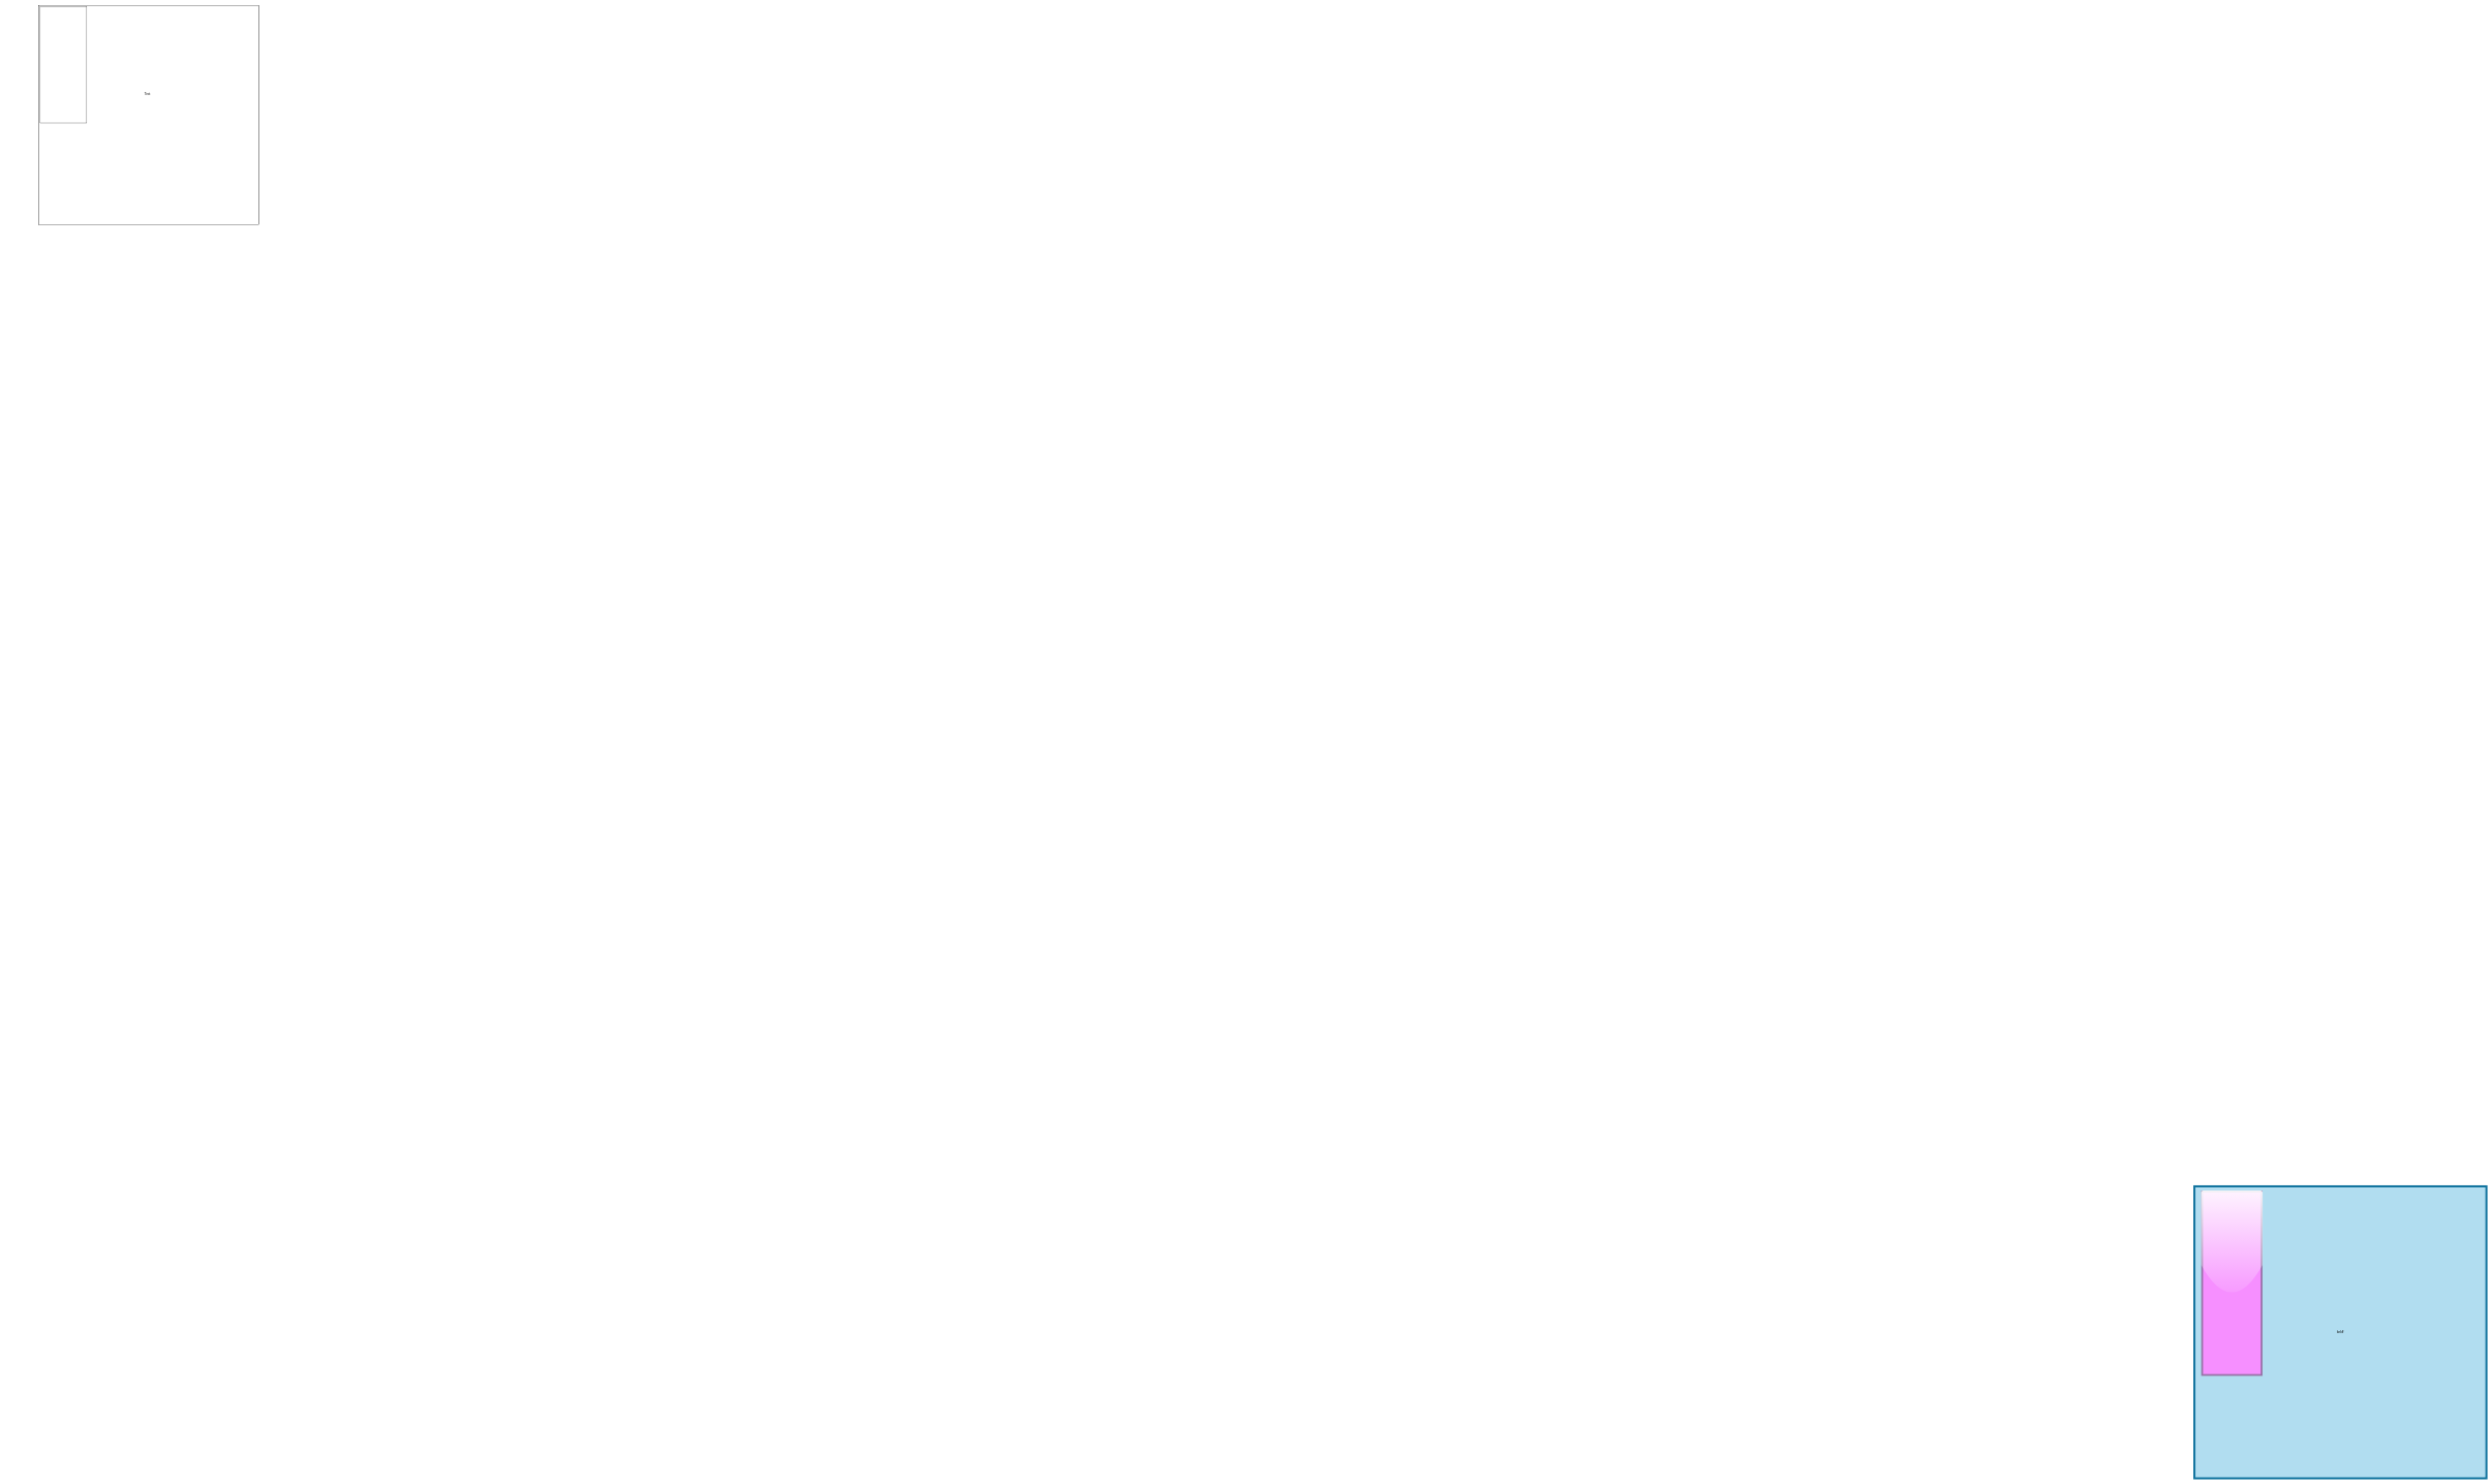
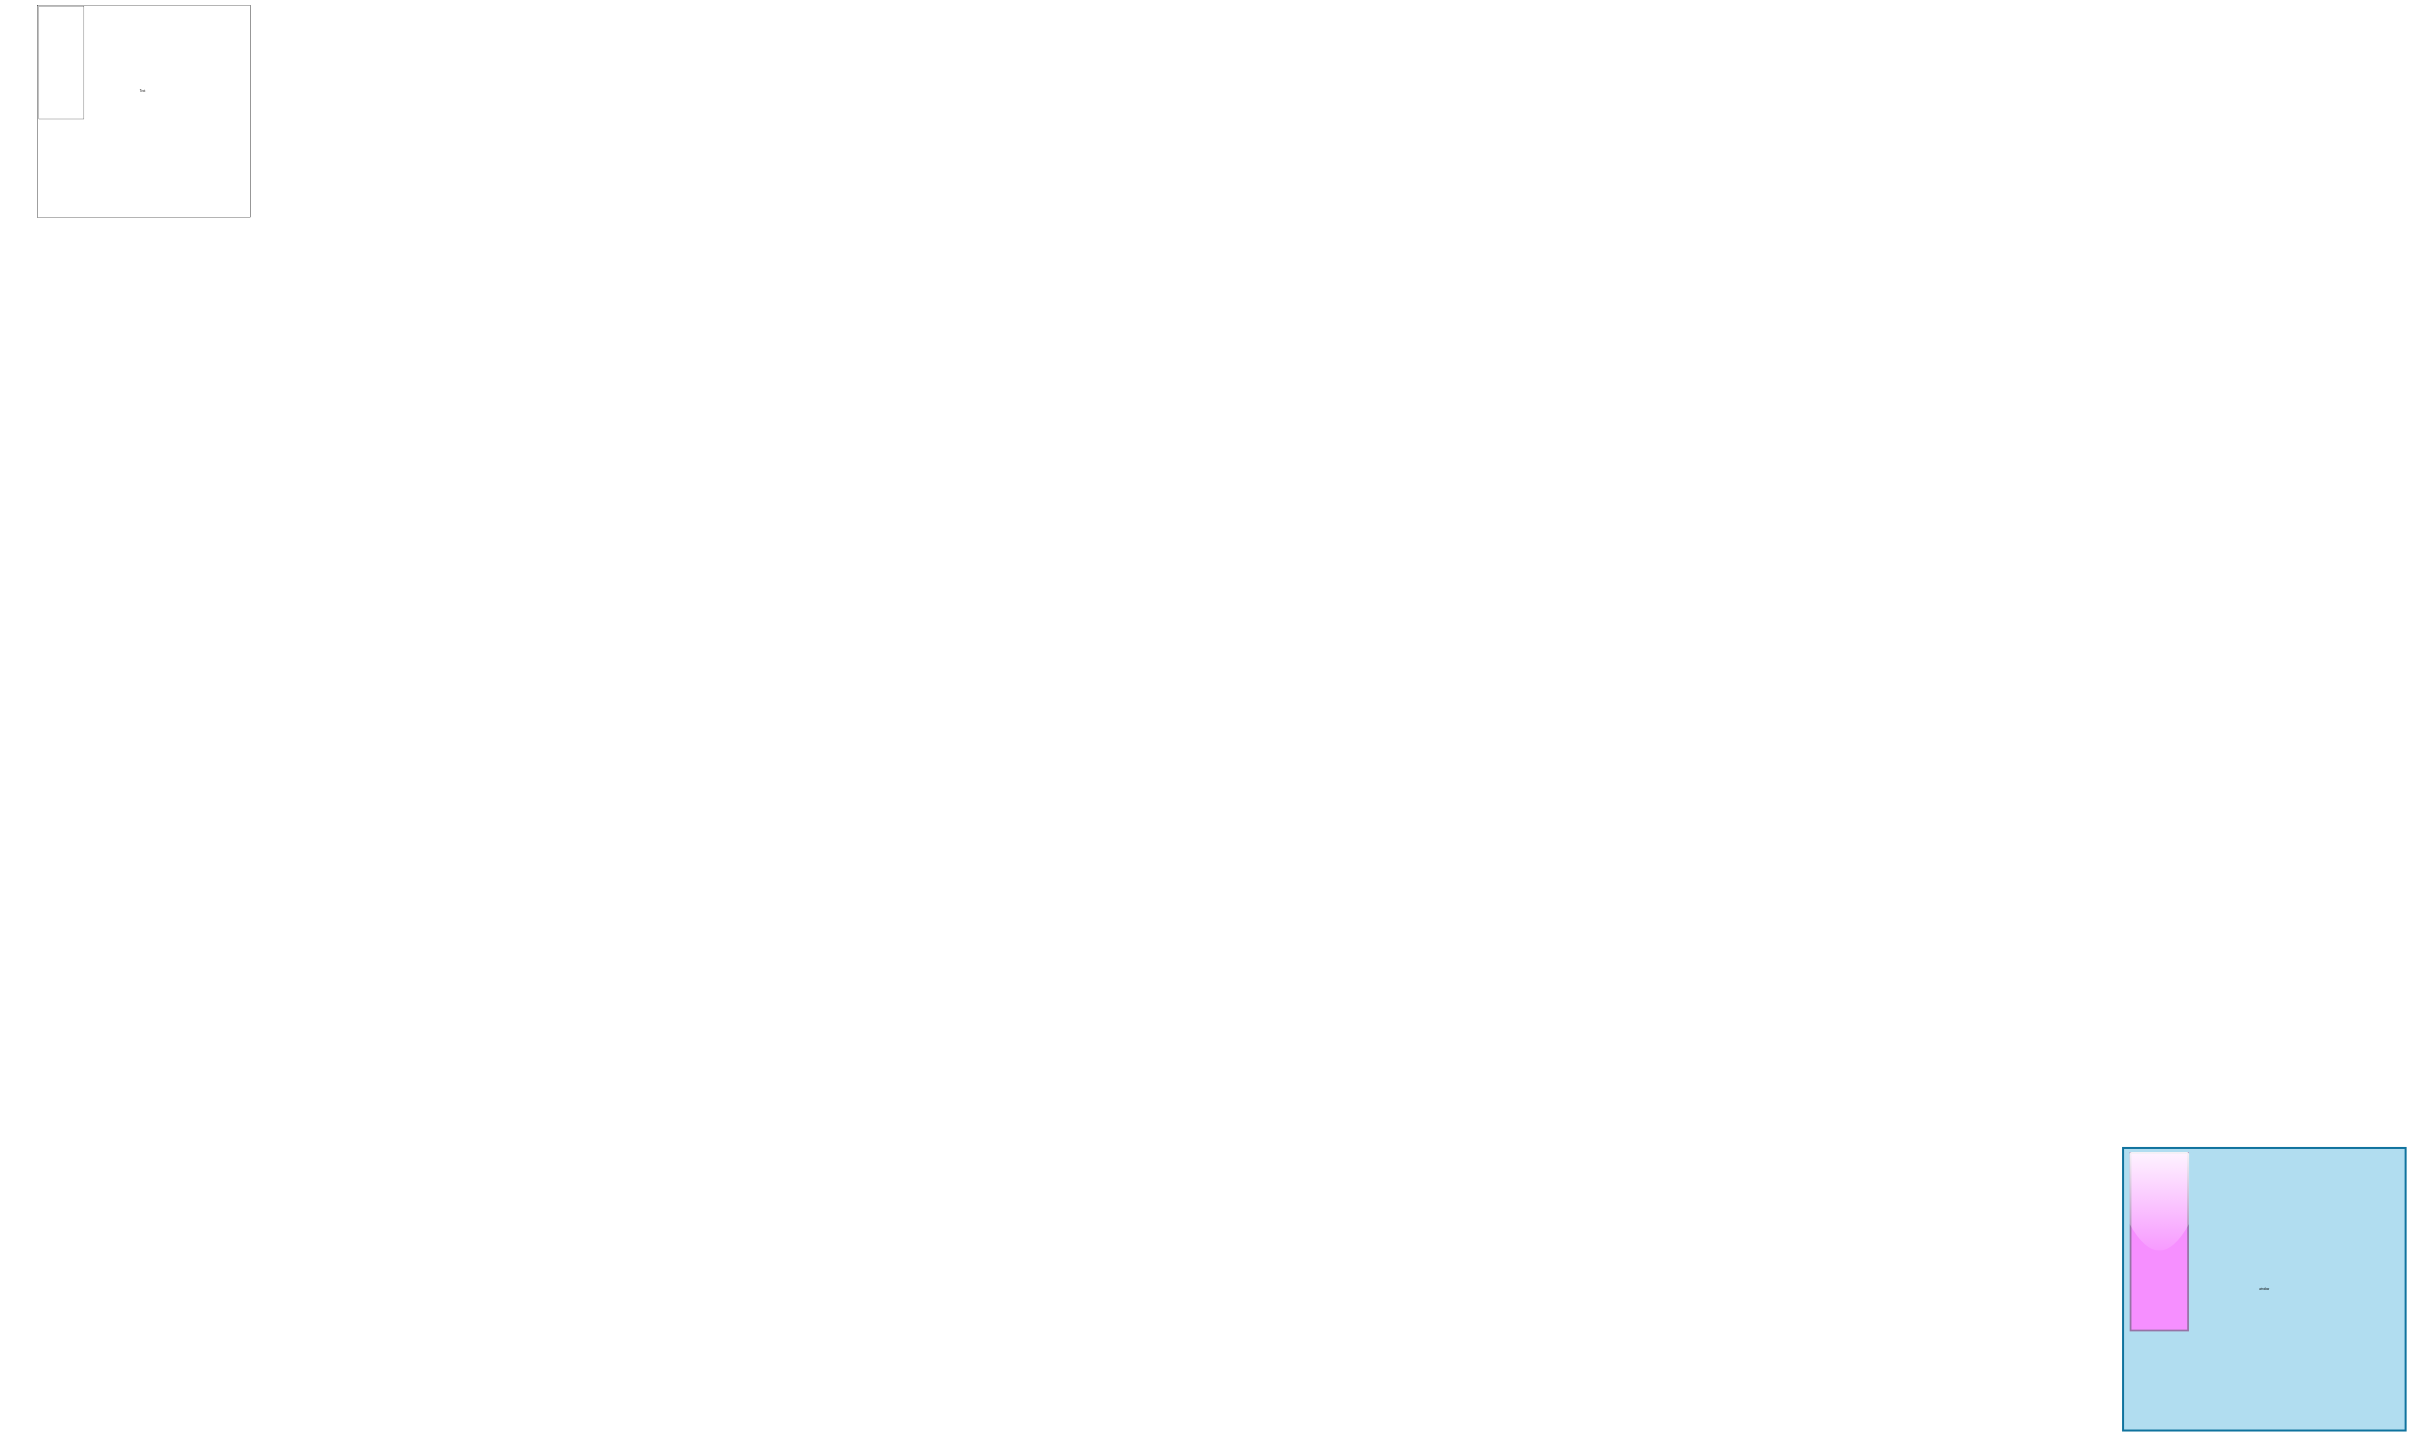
- <mxCell id="2" value="knkff" style="whiteSpace=wrap;html=1;aspect=fixed;fillColor=#b1ddf0;strokeColor=#10739e;strokeWidth=8;movable=1;resizable=1;rotatable=1;deletable=1;editable=1;locked=0;connectable=1;perimeterSpacing=6;rounded=0;" vertex="1" parent="1"><mxGeometry x="8490" y="4590" width="1130" height="1130" as="geometry" /></mxCell>
+ <mxCell id="2" value="window" style="whiteSpace=wrap;html=1;aspect=fixed;fillColor=#b1ddf0;strokeColor=#10739e;strokeWidth=8;movable=1;resizable=1;rotatable=1;deletable=1;editable=1;locked=0;connectable=1;perimeterSpacing=6;rounded=0;" vertex="1" parent="1"><mxGeometry x="8490" y="4590" width="1130" height="1130" as="geometry" /></mxCell>
